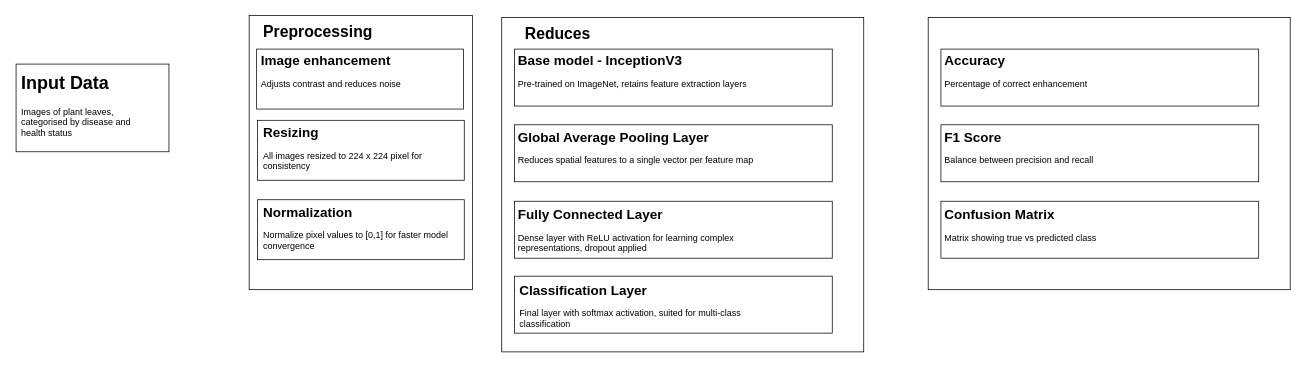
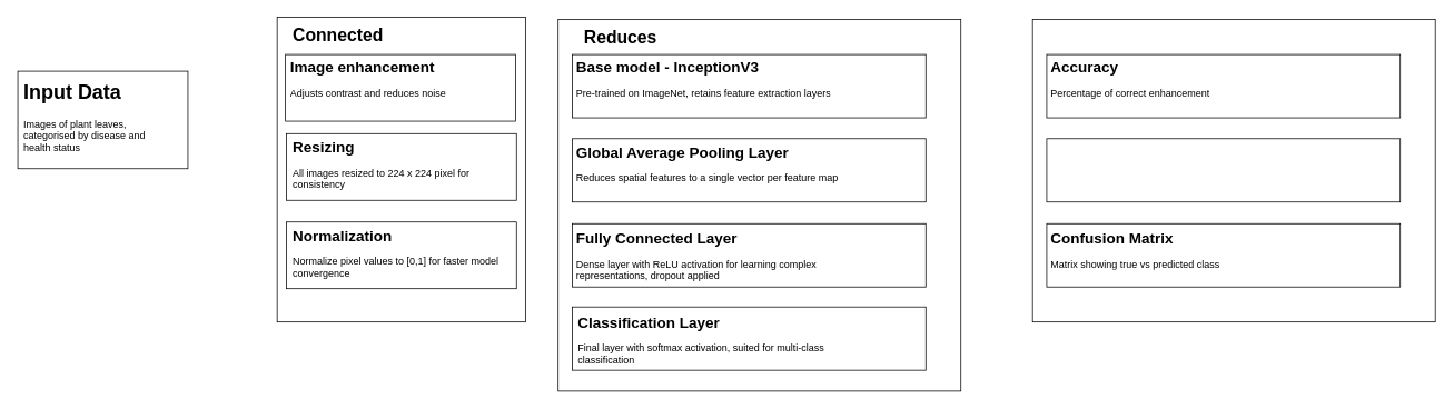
- <mxCell id="7" value="&lt;b&gt;&lt;font style=&quot;font-size: 21px;&quot;&gt;Preprocessing&lt;/font&gt;&lt;/b&gt;" style="text;html=1;whiteSpace=wrap;overflow=hidden;rounded=0;" vertex="1" parent="1"><mxGeometry x="348" y="23" width="181" height="41" as="geometry" /></mxCell>
+ <mxCell id="7" value="&lt;b&gt;&lt;font style=&quot;font-size: 21px;&quot;&gt;Connected&lt;/font&gt;&lt;/b&gt;" style="text;html=1;whiteSpace=wrap;overflow=hidden;rounded=0;" vertex="1" parent="1"><mxGeometry x="348" y="23" width="181" height="41" as="geometry" /></mxCell>
- <mxCell id="26" value="&lt;h1 style=&quot;margin-top: 0px; font-size: 18px;&quot;&gt;F1 Score&lt;br&gt;&lt;/h1&gt;Balance between precision and recall" style="text;html=1;whiteSpace=wrap;overflow=hidden;rounded=0;" vertex="1" parent="1"><mxGeometry x="1257" y="166" width="360" height="74" as="geometry" /></mxCell>
